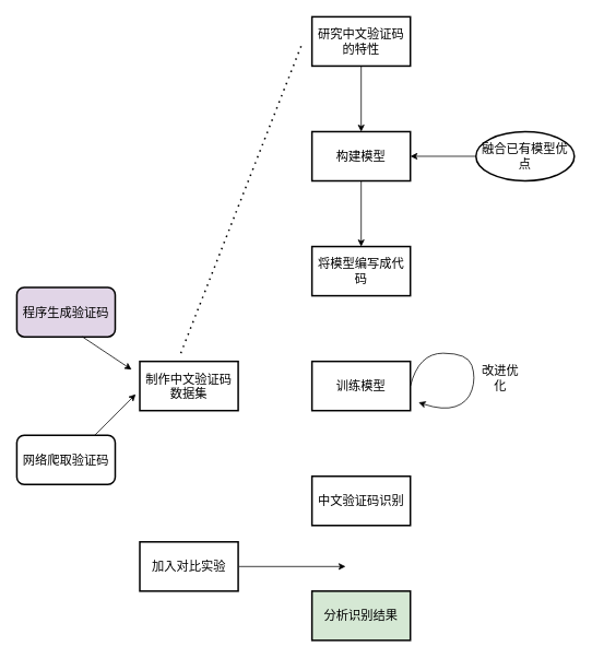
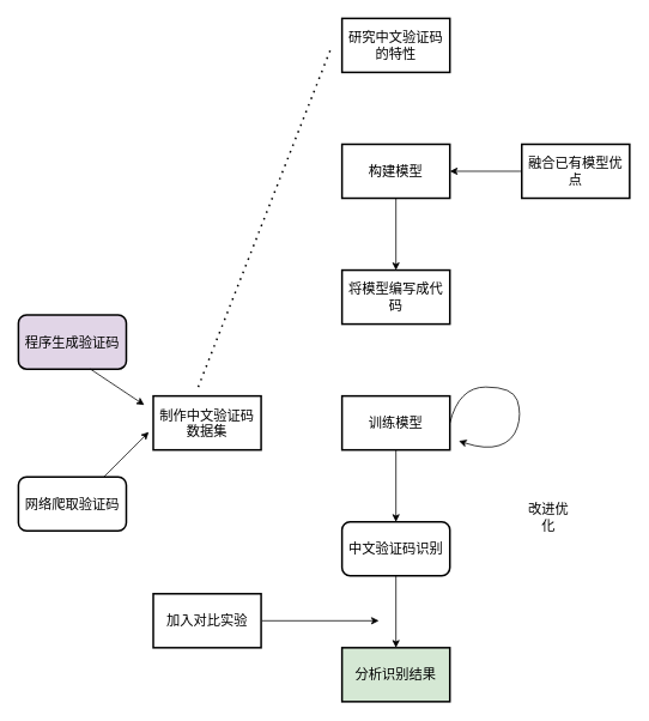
- <mxCell id="2" value="" style="edgeStyle=orthogonalEdgeStyle;rounded=0;orthogonalLoop=1;jettySize=auto;html=1;fontSize=15;" parent="1" source="3" target="5" edge="1"><mxGeometry relative="1" as="geometry" /></mxCell>
- <mxCell id="21" value="融合已有模型优点" style="ellipse;whiteSpace=wrap;html=1;fontSize=15;strokeWidth=2;" parent="1" vertex="1"><mxGeometry x="580" y="160" width="120" height="60" as="geometry" /></mxCell>
+ <mxCell id="21" value="融合已有模型优点" style="rounded=0;whiteSpace=wrap;html=1;fontSize=15;strokeWidth=2;" parent="1" vertex="1"><mxGeometry x="580" y="160" width="120" height="60" as="geometry" /></mxCell>
- <mxCell id="16" value="改进优化" style="text;html=1;strokeColor=none;fillColor=none;align=center;verticalAlign=middle;whiteSpace=wrap;rounded=0;fontSize=15;" parent="1" vertex="1"><mxGeometry x="580" y="445" width="60" height="30" as="geometry" /></mxCell>
+ <mxCell id="16" value="改进优化" style="text;html=1;strokeColor=none;fillColor=none;align=center;verticalAlign=middle;whiteSpace=wrap;rounded=0;fontSize=15;" parent="1" vertex="1"><mxGeometry x="580" y="560" width="60" height="30" as="geometry" /></mxCell>
+ <mxCell id="12" value="" style="edgeStyle=orthogonalEdgeStyle;rounded=0;orthogonalLoop=1;jettySize=auto;html=1;fontSize=15;" parent="1" source="13" target="18" edge="1"><mxGeometry relative="1" as="geometry" /></mxCell>
- <mxCell id="18" value="中文验证码识别" style="whiteSpace=wrap;html=1;rounded=0;fontSize=15;strokeWidth=2;" parent="1" vertex="1"><mxGeometry x="380" y="580" width="120" height="60" as="geometry" /></mxCell>
+ <mxCell id="18" value="中文验证码识别" style="whiteSpace=wrap;html=1;fontSize=15;strokeWidth=2;rounded=1;" parent="1" vertex="1"><mxGeometry x="380" y="580" width="120" height="60" as="geometry" /></mxCell>
+ <mxCell id="17" value="" style="edgeStyle=orthogonalEdgeStyle;rounded=0;orthogonalLoop=1;jettySize=auto;html=1;fontSize=15;" parent="1" source="18" target="19" edge="1"><mxGeometry relative="1" as="geometry" /></mxCell>
